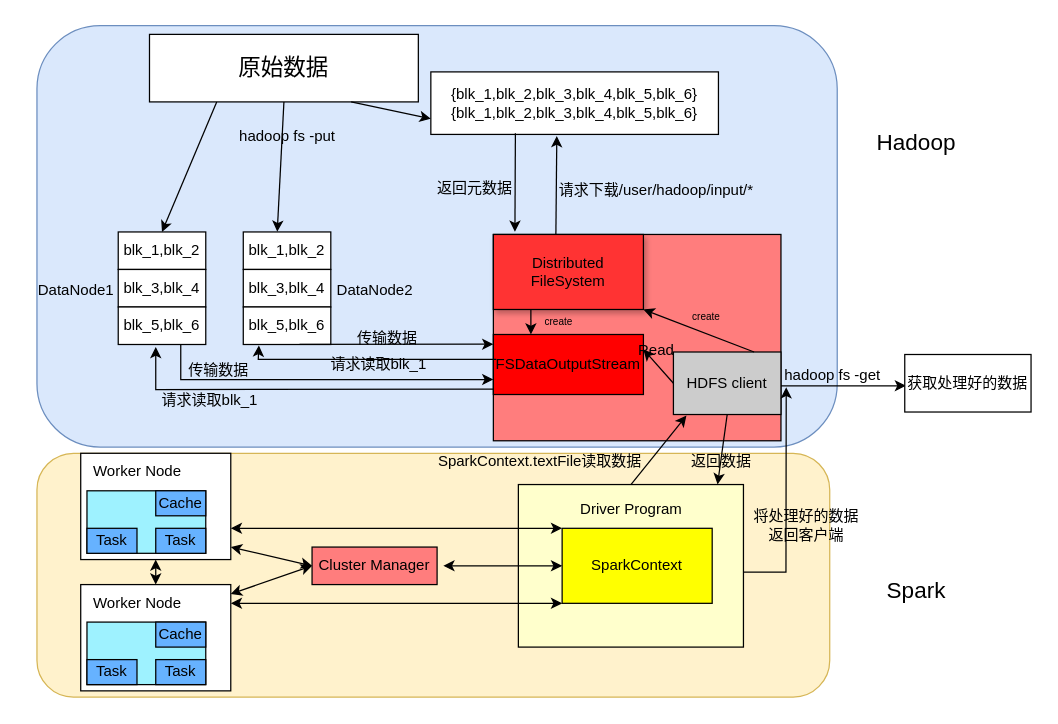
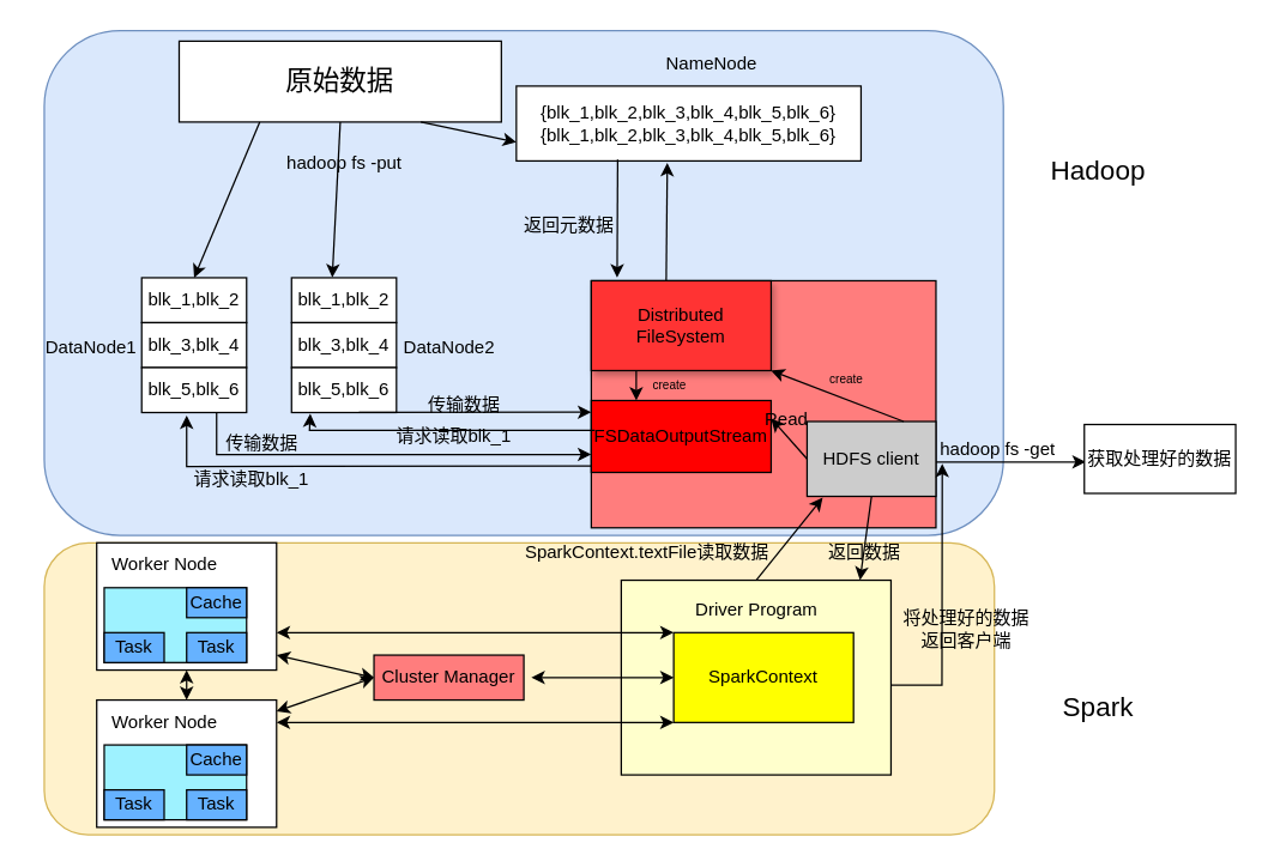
+ <mxCell id="16" value="NameNode" style="text;html=1;align=center;verticalAlign=middle;resizable=0;points=[];autosize=1;strokeColor=none;fillColor=none;" parent="1" vertex="1"><mxGeometry x="434" y="27" width="80" height="30" as="geometry" /></mxCell>
- <mxCell id="26" value="请求下载/user/hadoop/input/*" style="text;html=1;align=center;verticalAlign=middle;resizable=0;points=[];autosize=1;strokeColor=none;fillColor=none;" parent="1" vertex="1"><mxGeometry x="434" y="137" width="180" height="30" as="geometry" /></mxCell>
